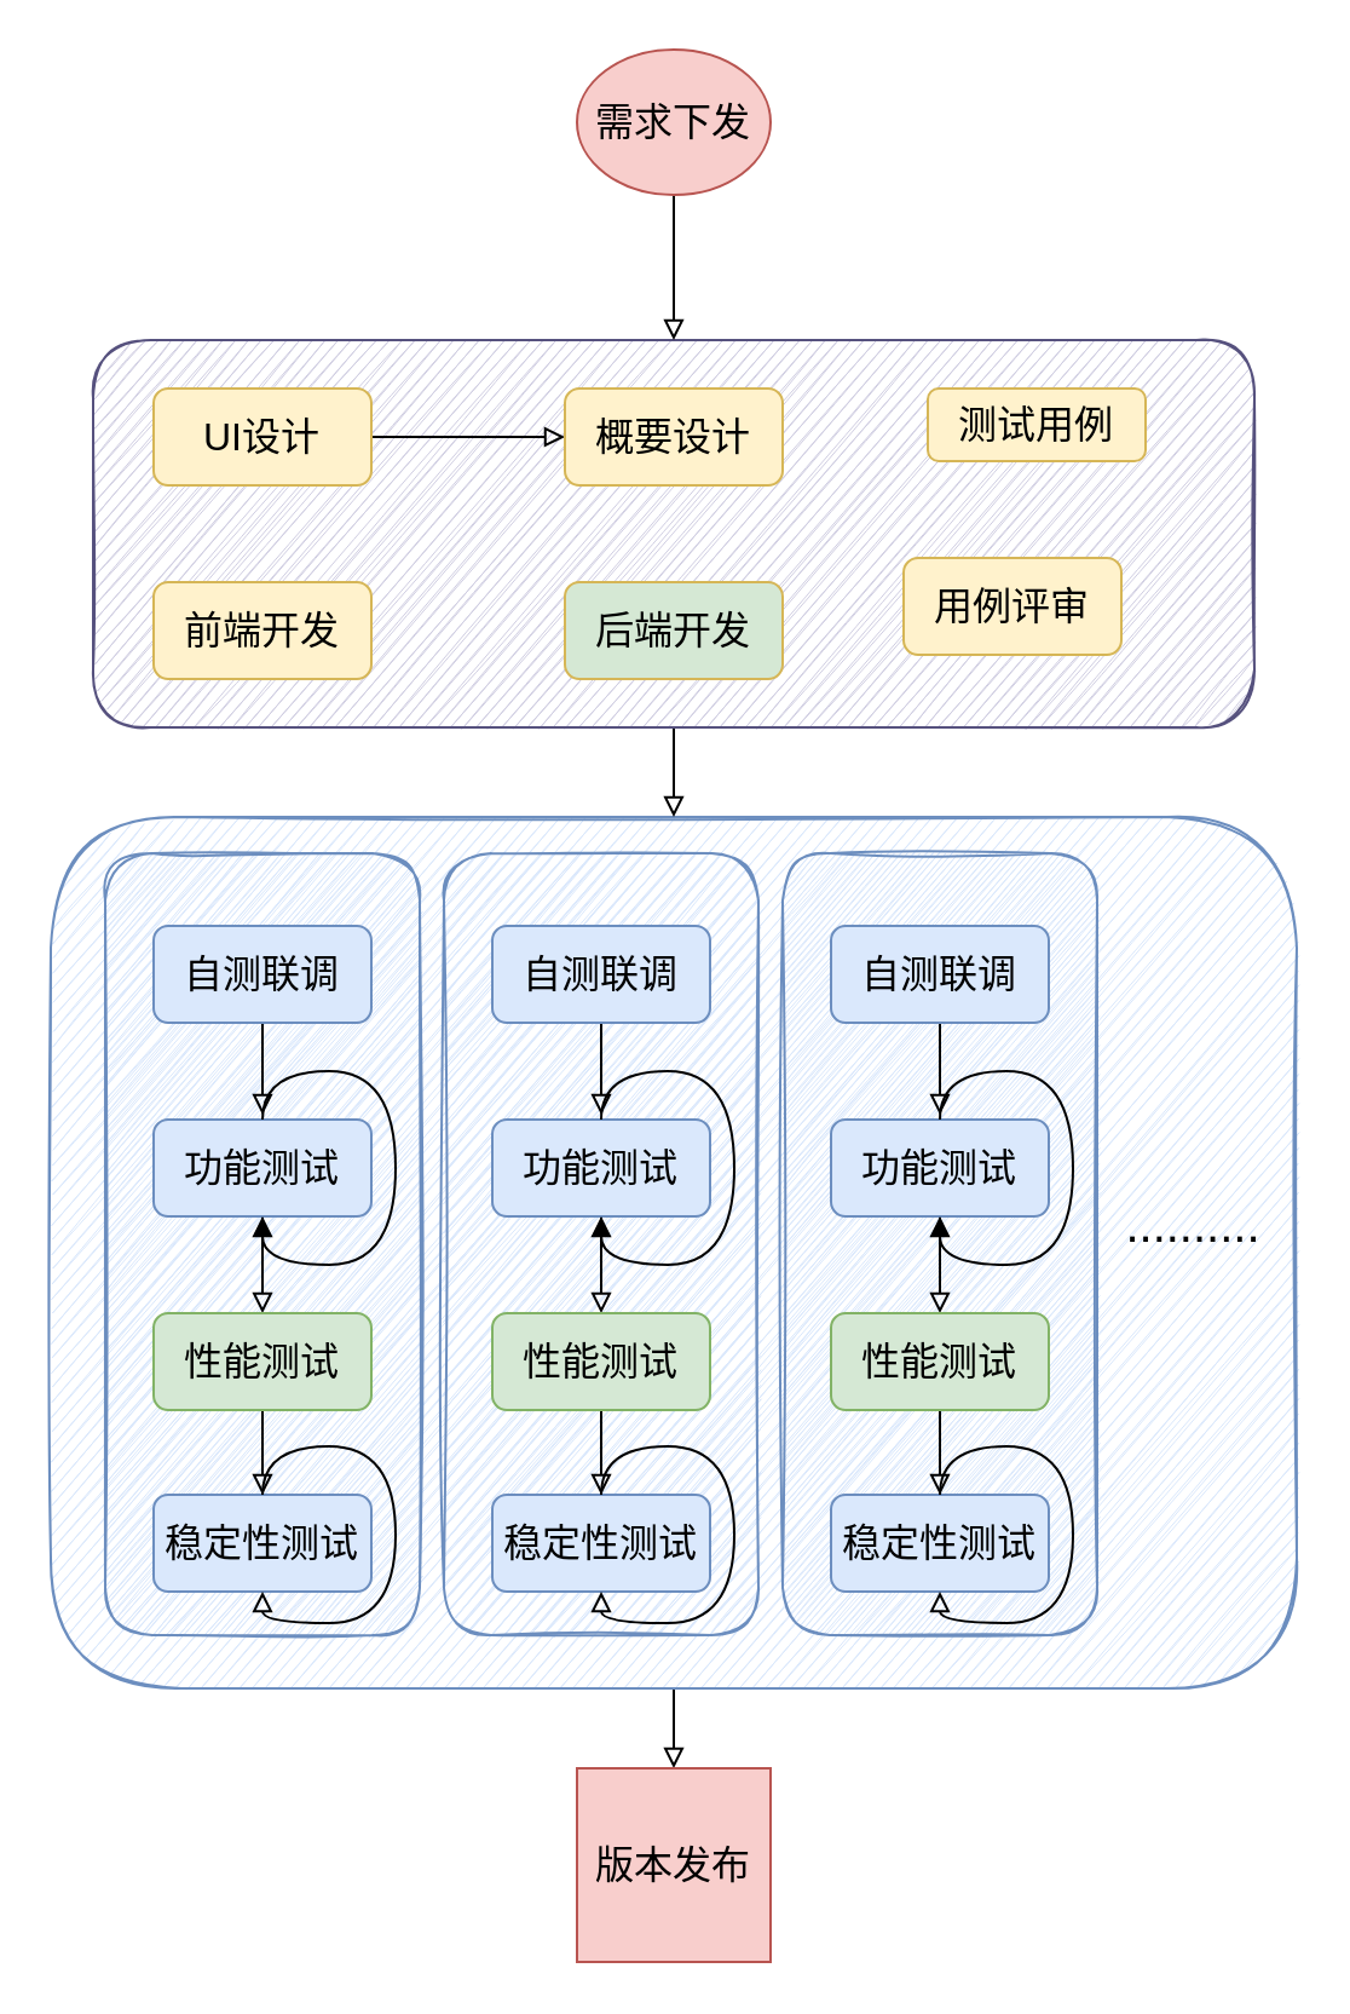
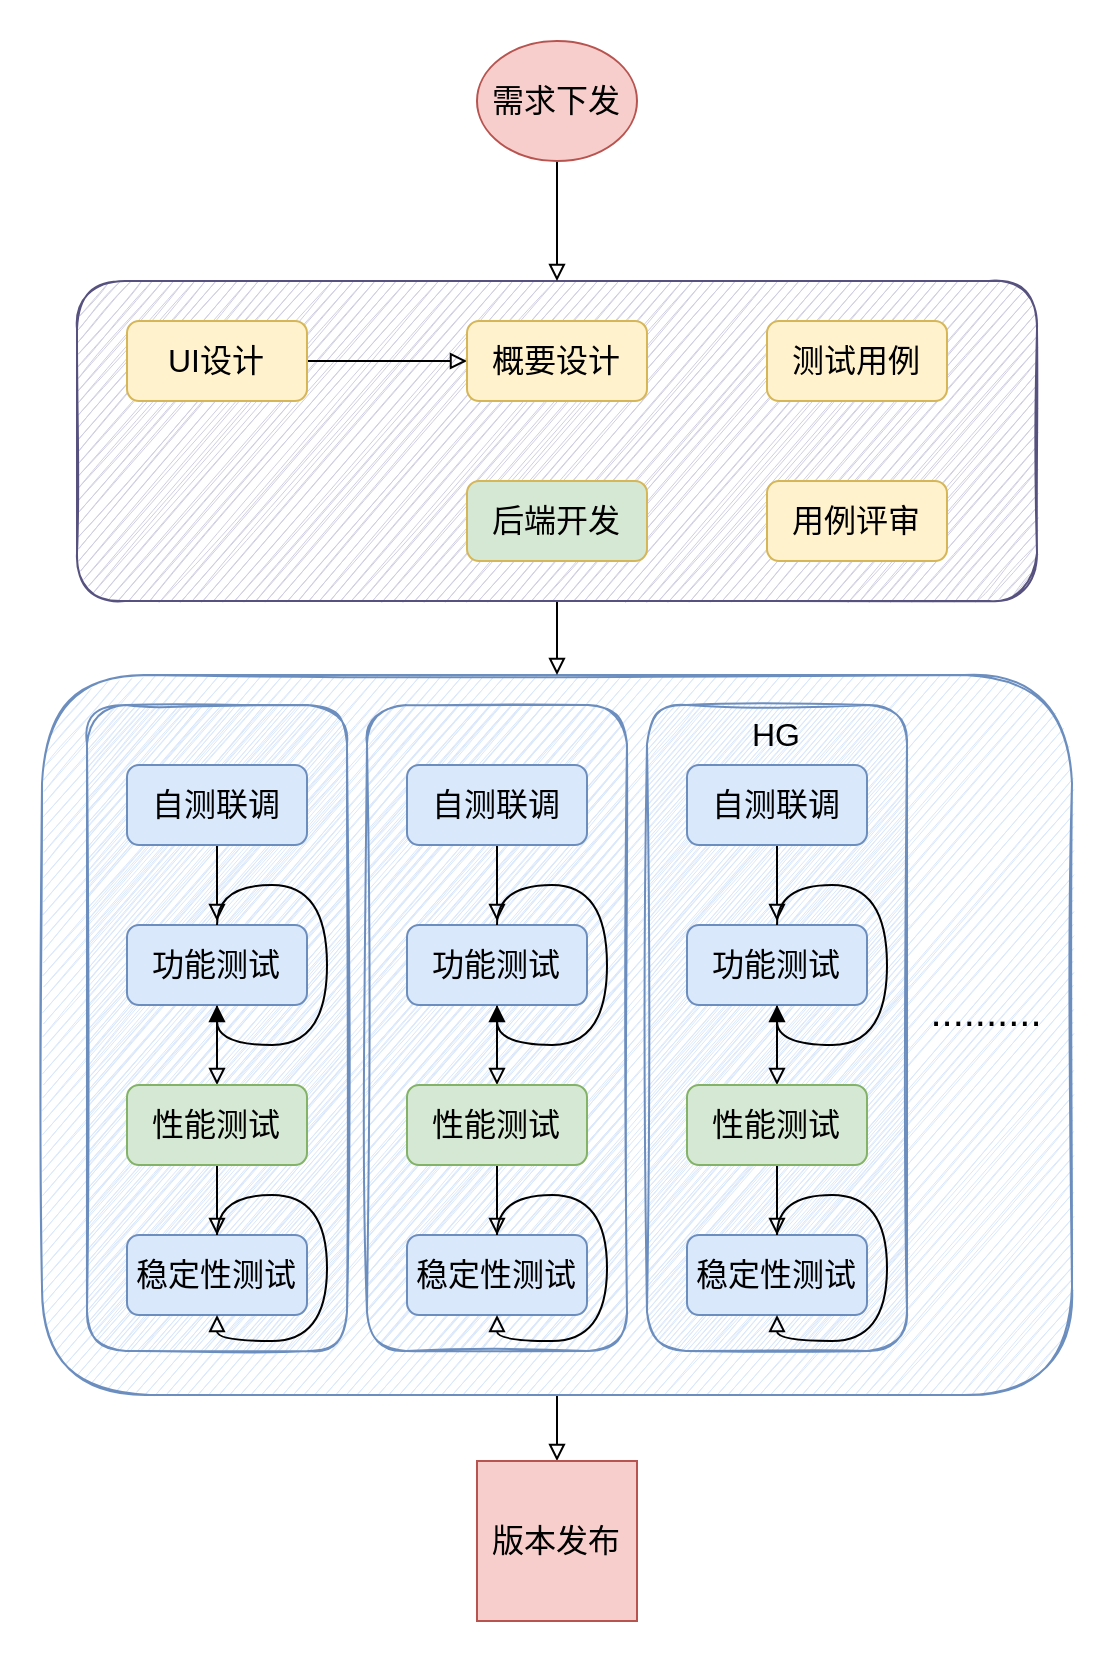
- <mxCell id="12" value="测试用例" style="rounded=1;whiteSpace=wrap;html=1;fontSize=16;fillColor=#fff2cc;strokeColor=#d6b656;" vertex="1" parent="1"><mxGeometry x="383" y="160" width="90" height="30" as="geometry" /></mxCell>
+ <mxCell id="12" value="测试用例" style="rounded=1;whiteSpace=wrap;html=1;fontSize=16;fillColor=#fff2cc;strokeColor=#d6b656;" vertex="1" parent="1"><mxGeometry x="383" y="160" width="90" height="40" as="geometry" /></mxCell>
- <mxCell id="15" value="用例评审" style="rounded=1;whiteSpace=wrap;html=1;fontSize=16;fillColor=#fff2cc;strokeColor=#d6b656;" vertex="1" parent="1"><mxGeometry x="373" y="230" width="90" height="40" as="geometry" /></mxCell>
+ <mxCell id="15" value="用例评审" style="rounded=1;whiteSpace=wrap;html=1;fontSize=16;fillColor=#fff2cc;strokeColor=#d6b656;" vertex="1" parent="1"><mxGeometry x="383" y="240" width="90" height="40" as="geometry" /></mxCell>
- <mxCell id="13" value="前端开发" style="rounded=1;whiteSpace=wrap;html=1;fontSize=16;fillColor=#fff2cc;strokeColor=#d6b656;" vertex="1" parent="1"><mxGeometry x="63" y="240" width="90" height="40" as="geometry" /></mxCell>
+ <mxCell id="44" value="HG" style="text;html=1;strokeColor=none;fillColor=none;align=center;verticalAlign=middle;whiteSpace=wrap;rounded=0;fontSize=16;" vertex="1" parent="1"><mxGeometry x="358" y="352" width="60" height="30" as="geometry" /></mxCell>
